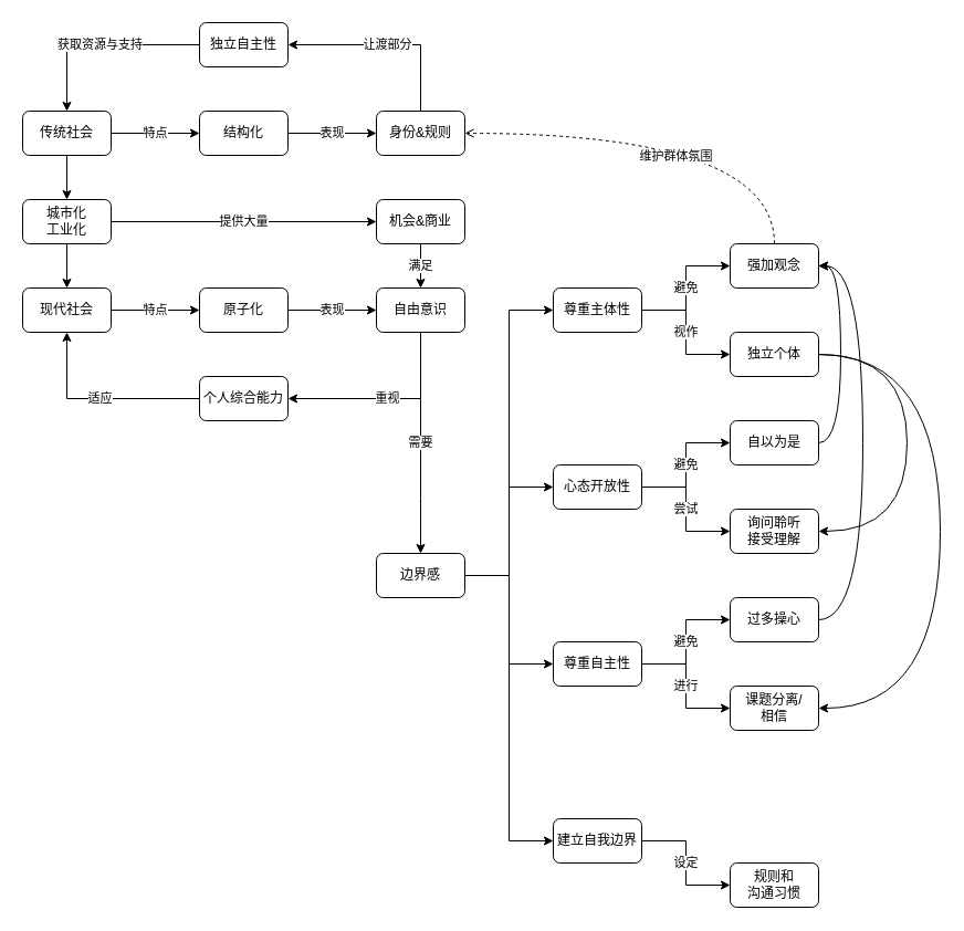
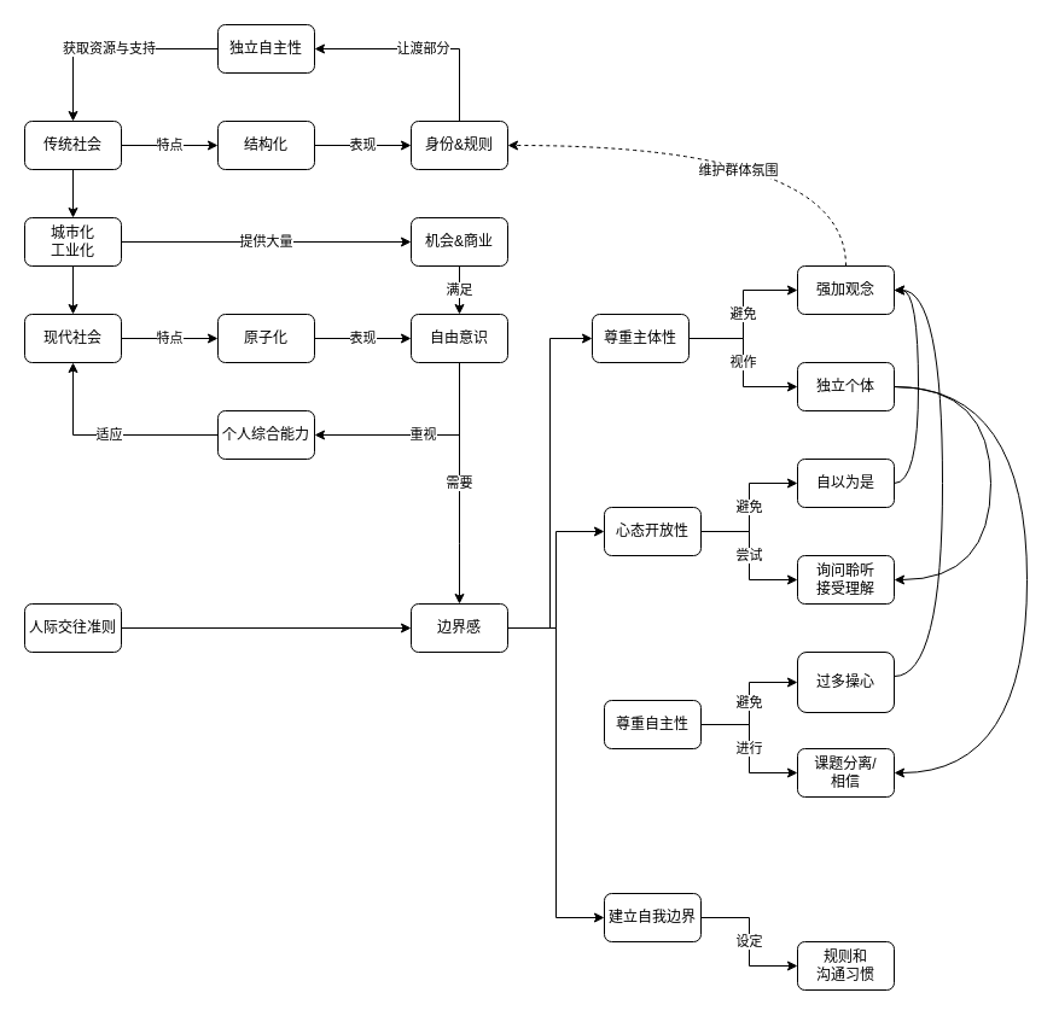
- <mxCell id="32" style="edgeStyle=orthogonalEdgeStyle;rounded=0;orthogonalLoop=1;jettySize=auto;html=1;entryX=1;entryY=0.5;entryDx=0;entryDy=0;curved=1;strokeColor=default;dashed=1;exitX=0.5;exitY=0;exitDx=0;exitDy=0;endArrow=open;" parent="1" source="40" target="15" edge="1"><mxGeometry relative="1" as="geometry"><Array as="points"><mxPoint x="700" y="120" /></Array></mxGeometry></mxCell>
+ <mxCell id="32" style="edgeStyle=orthogonalEdgeStyle;rounded=0;orthogonalLoop=1;jettySize=auto;html=1;entryX=1;entryY=0.5;entryDx=0;entryDy=0;curved=1;strokeColor=default;dashed=1;exitX=0.5;exitY=0;exitDx=0;exitDy=0;" parent="1" source="40" target="15" edge="1"><mxGeometry relative="1" as="geometry"><Array as="points"><mxPoint x="700" y="120" /></Array></mxGeometry></mxCell>
- <mxCell id="36" value="尊重主体性" style="rounded=1;whiteSpace=wrap;html=1;" parent="1" vertex="1"><mxGeometry x="500" y="260" width="80" height="40" as="geometry" /></mxCell>
+ <mxCell id="36" value="尊重主体性" style="rounded=1;whiteSpace=wrap;html=1;" parent="1" vertex="1"><mxGeometry x="490" y="260" width="80" height="40" as="geometry" /></mxCell>
+ <mxCell id="3" value="人际交往准则" style="rounded=1;whiteSpace=wrap;html=1;" parent="1" vertex="1"><mxGeometry x="20" y="500" width="80" height="40" as="geometry" /></mxCell>
+ <mxCell id="2" value="" style="edgeStyle=orthogonalEdgeStyle;rounded=0;orthogonalLoop=1;jettySize=auto;html=1;" parent="1" source="3" target="8" edge="1"><mxGeometry relative="1" as="geometry" /></mxCell>
- <mxCell id="51" value="过多操心" style="rounded=1;whiteSpace=wrap;html=1;" parent="1" vertex="1"><mxGeometry x="660" y="540" width="80" height="40" as="geometry" /></mxCell>
+ <mxCell id="51" value="过多操心" style="rounded=1;whiteSpace=wrap;html=1;" parent="1" vertex="1"><mxGeometry x="660" y="540" width="80" height="50" as="geometry" /></mxCell>
- <mxCell id="6" style="edgeStyle=orthogonalEdgeStyle;rounded=0;orthogonalLoop=1;jettySize=auto;html=1;entryX=0;entryY=0.5;entryDx=0;entryDy=0;" parent="1" source="8" target="49" edge="1"><mxGeometry relative="1" as="geometry" /></mxCell>
